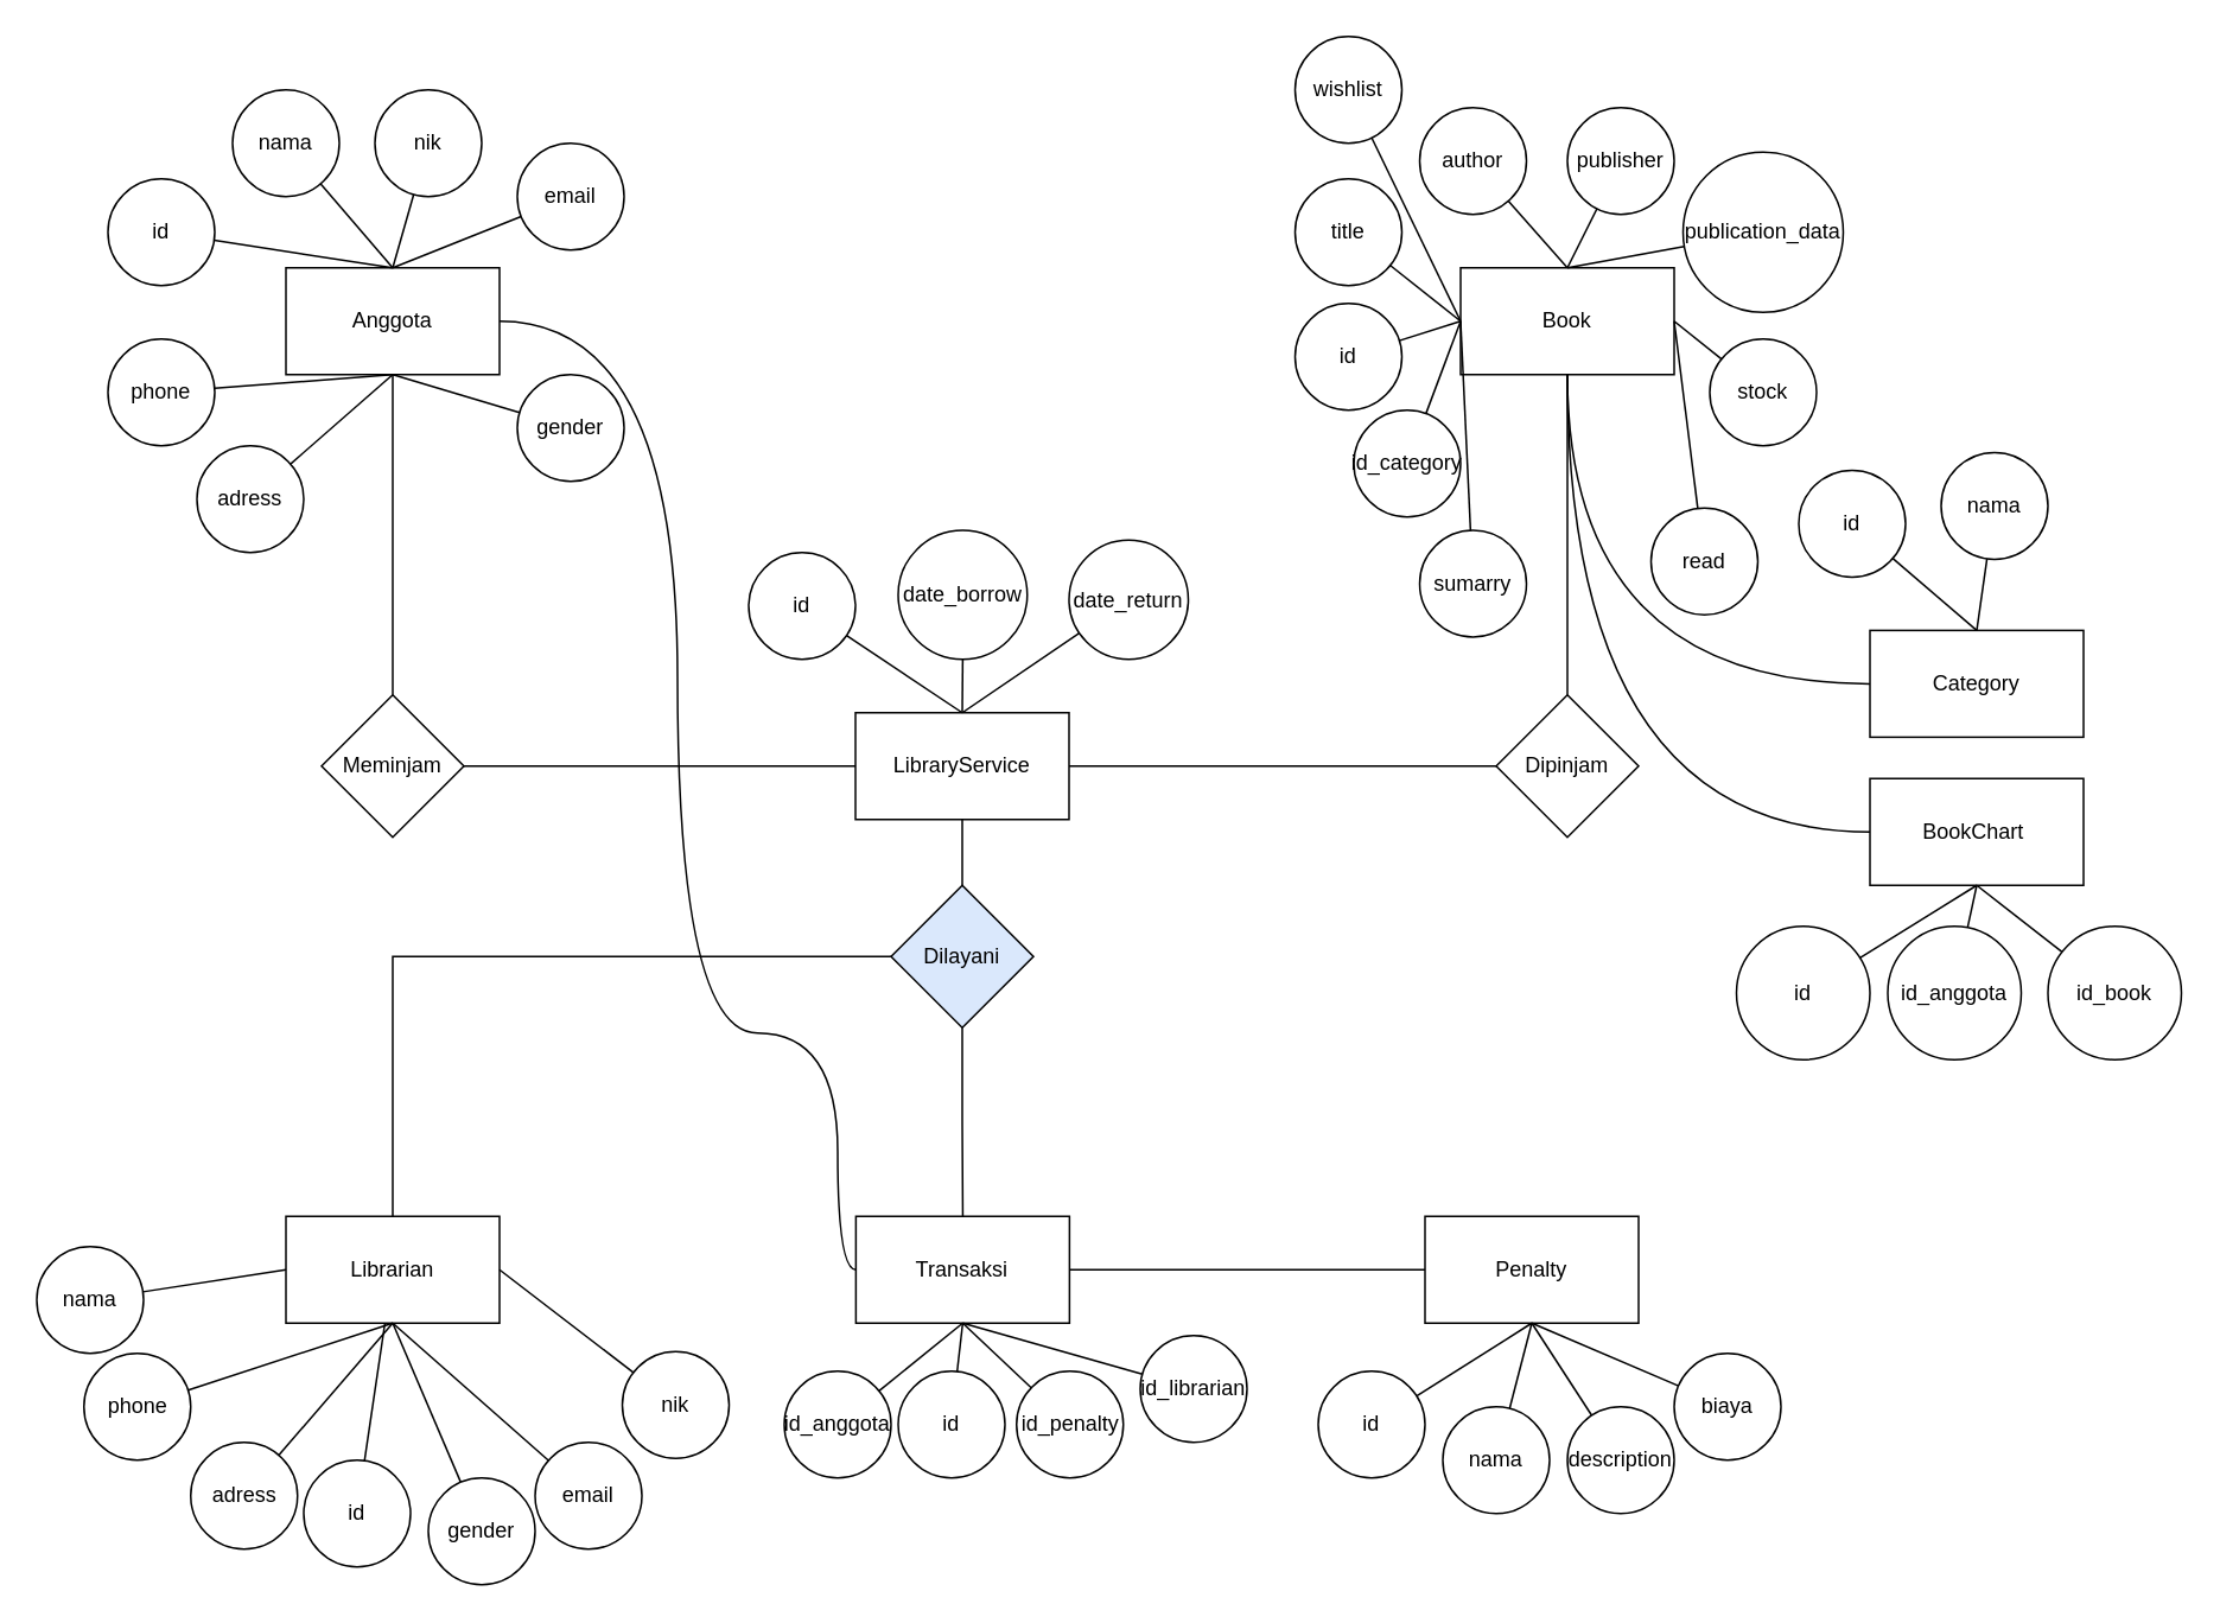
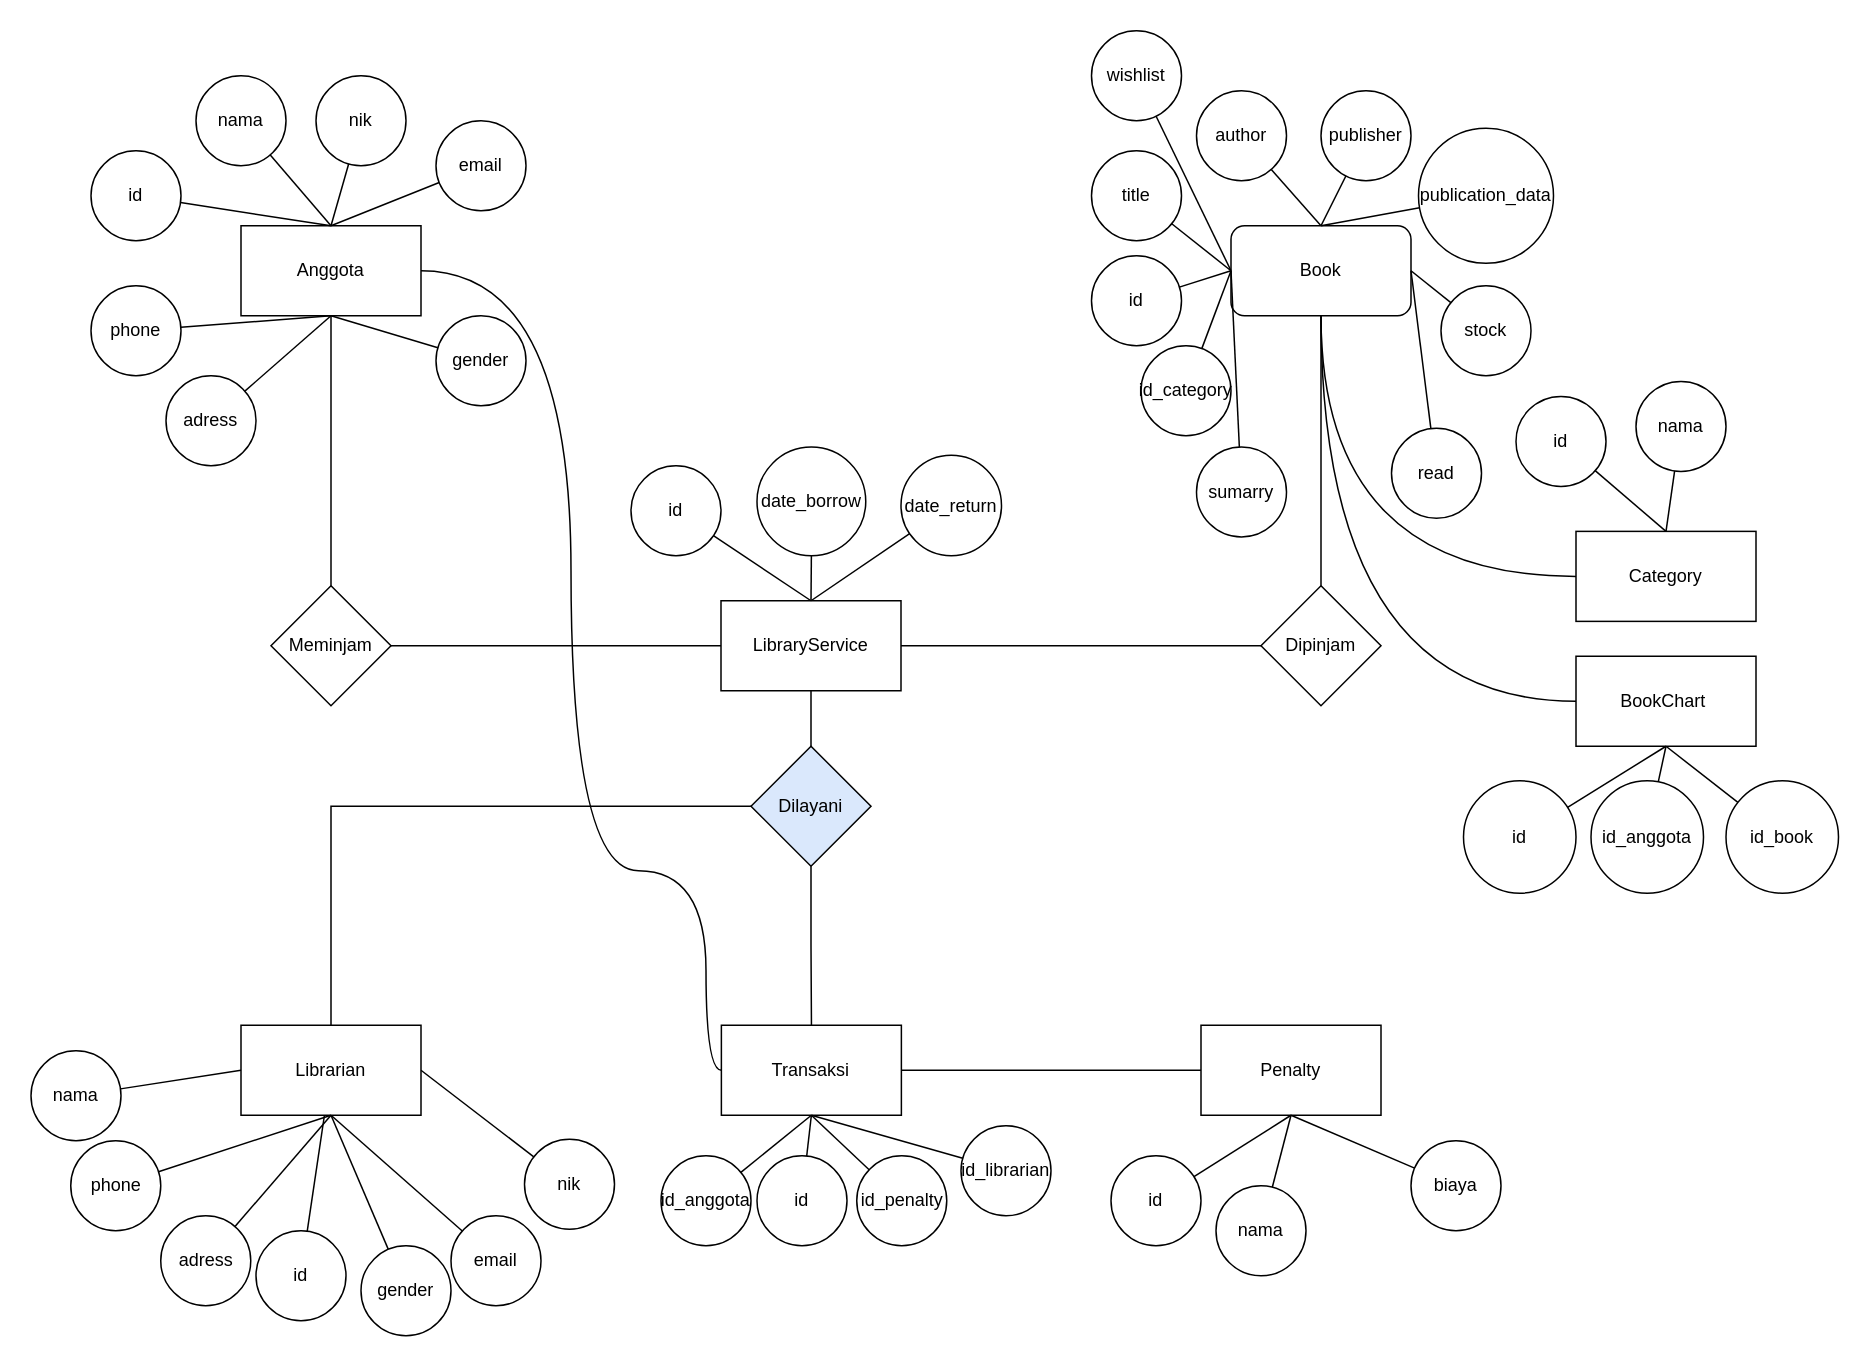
- <mxCell id="9" value="Book" style="rounded=0;whiteSpace=wrap;html=1;" vertex="1" parent="1"><mxGeometry x="820" y="150" width="120" height="60" as="geometry" /></mxCell>
+ <mxCell id="9" value="Book" style="whiteSpace=wrap;html=1;rounded=1;" vertex="1" parent="1"><mxGeometry x="820" y="150" width="120" height="60" as="geometry" /></mxCell>
- <mxCell id="84" style="rounded=0;orthogonalLoop=1;jettySize=auto;html=1;entryX=0.5;entryY=1;entryDx=0;entryDy=0;endArrow=none;endFill=0;" edge="1" parent="1" source="85" target="13"><mxGeometry relative="1" as="geometry" /></mxCell>
- <mxCell id="85" value="description" style="ellipse;whiteSpace=wrap;html=1;aspect=fixed;" vertex="1" parent="1"><mxGeometry x="880" y="790" width="60" height="60" as="geometry" /></mxCell>
